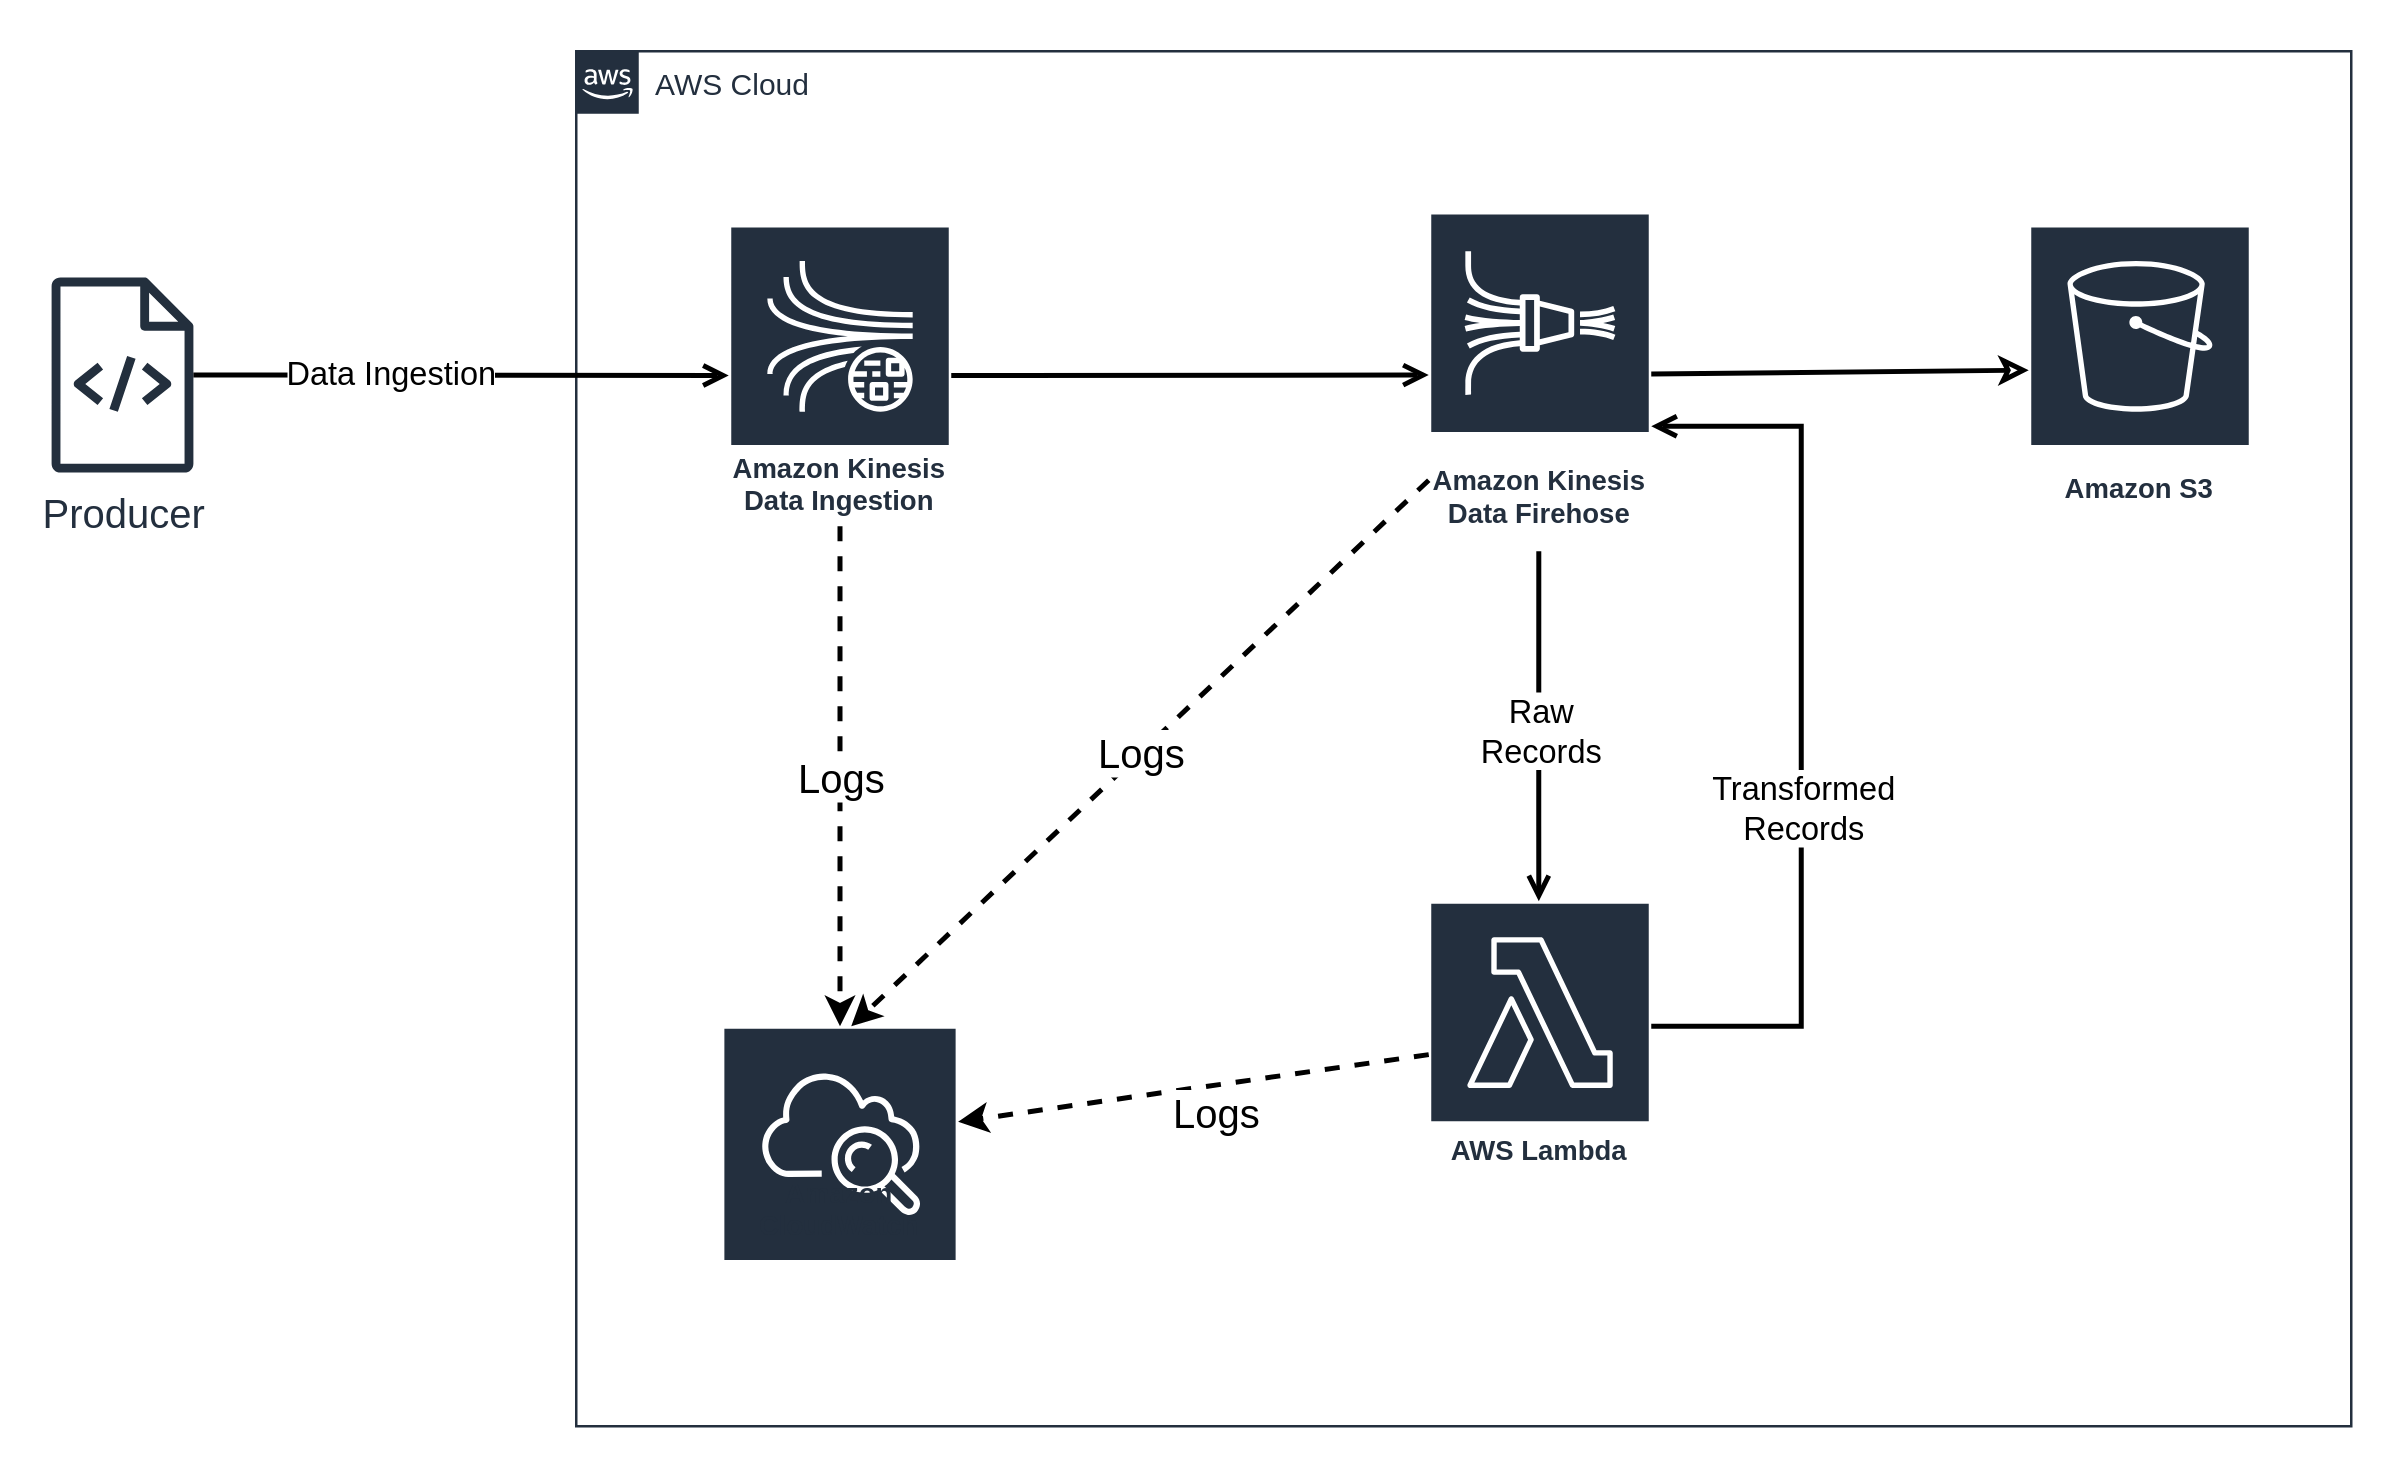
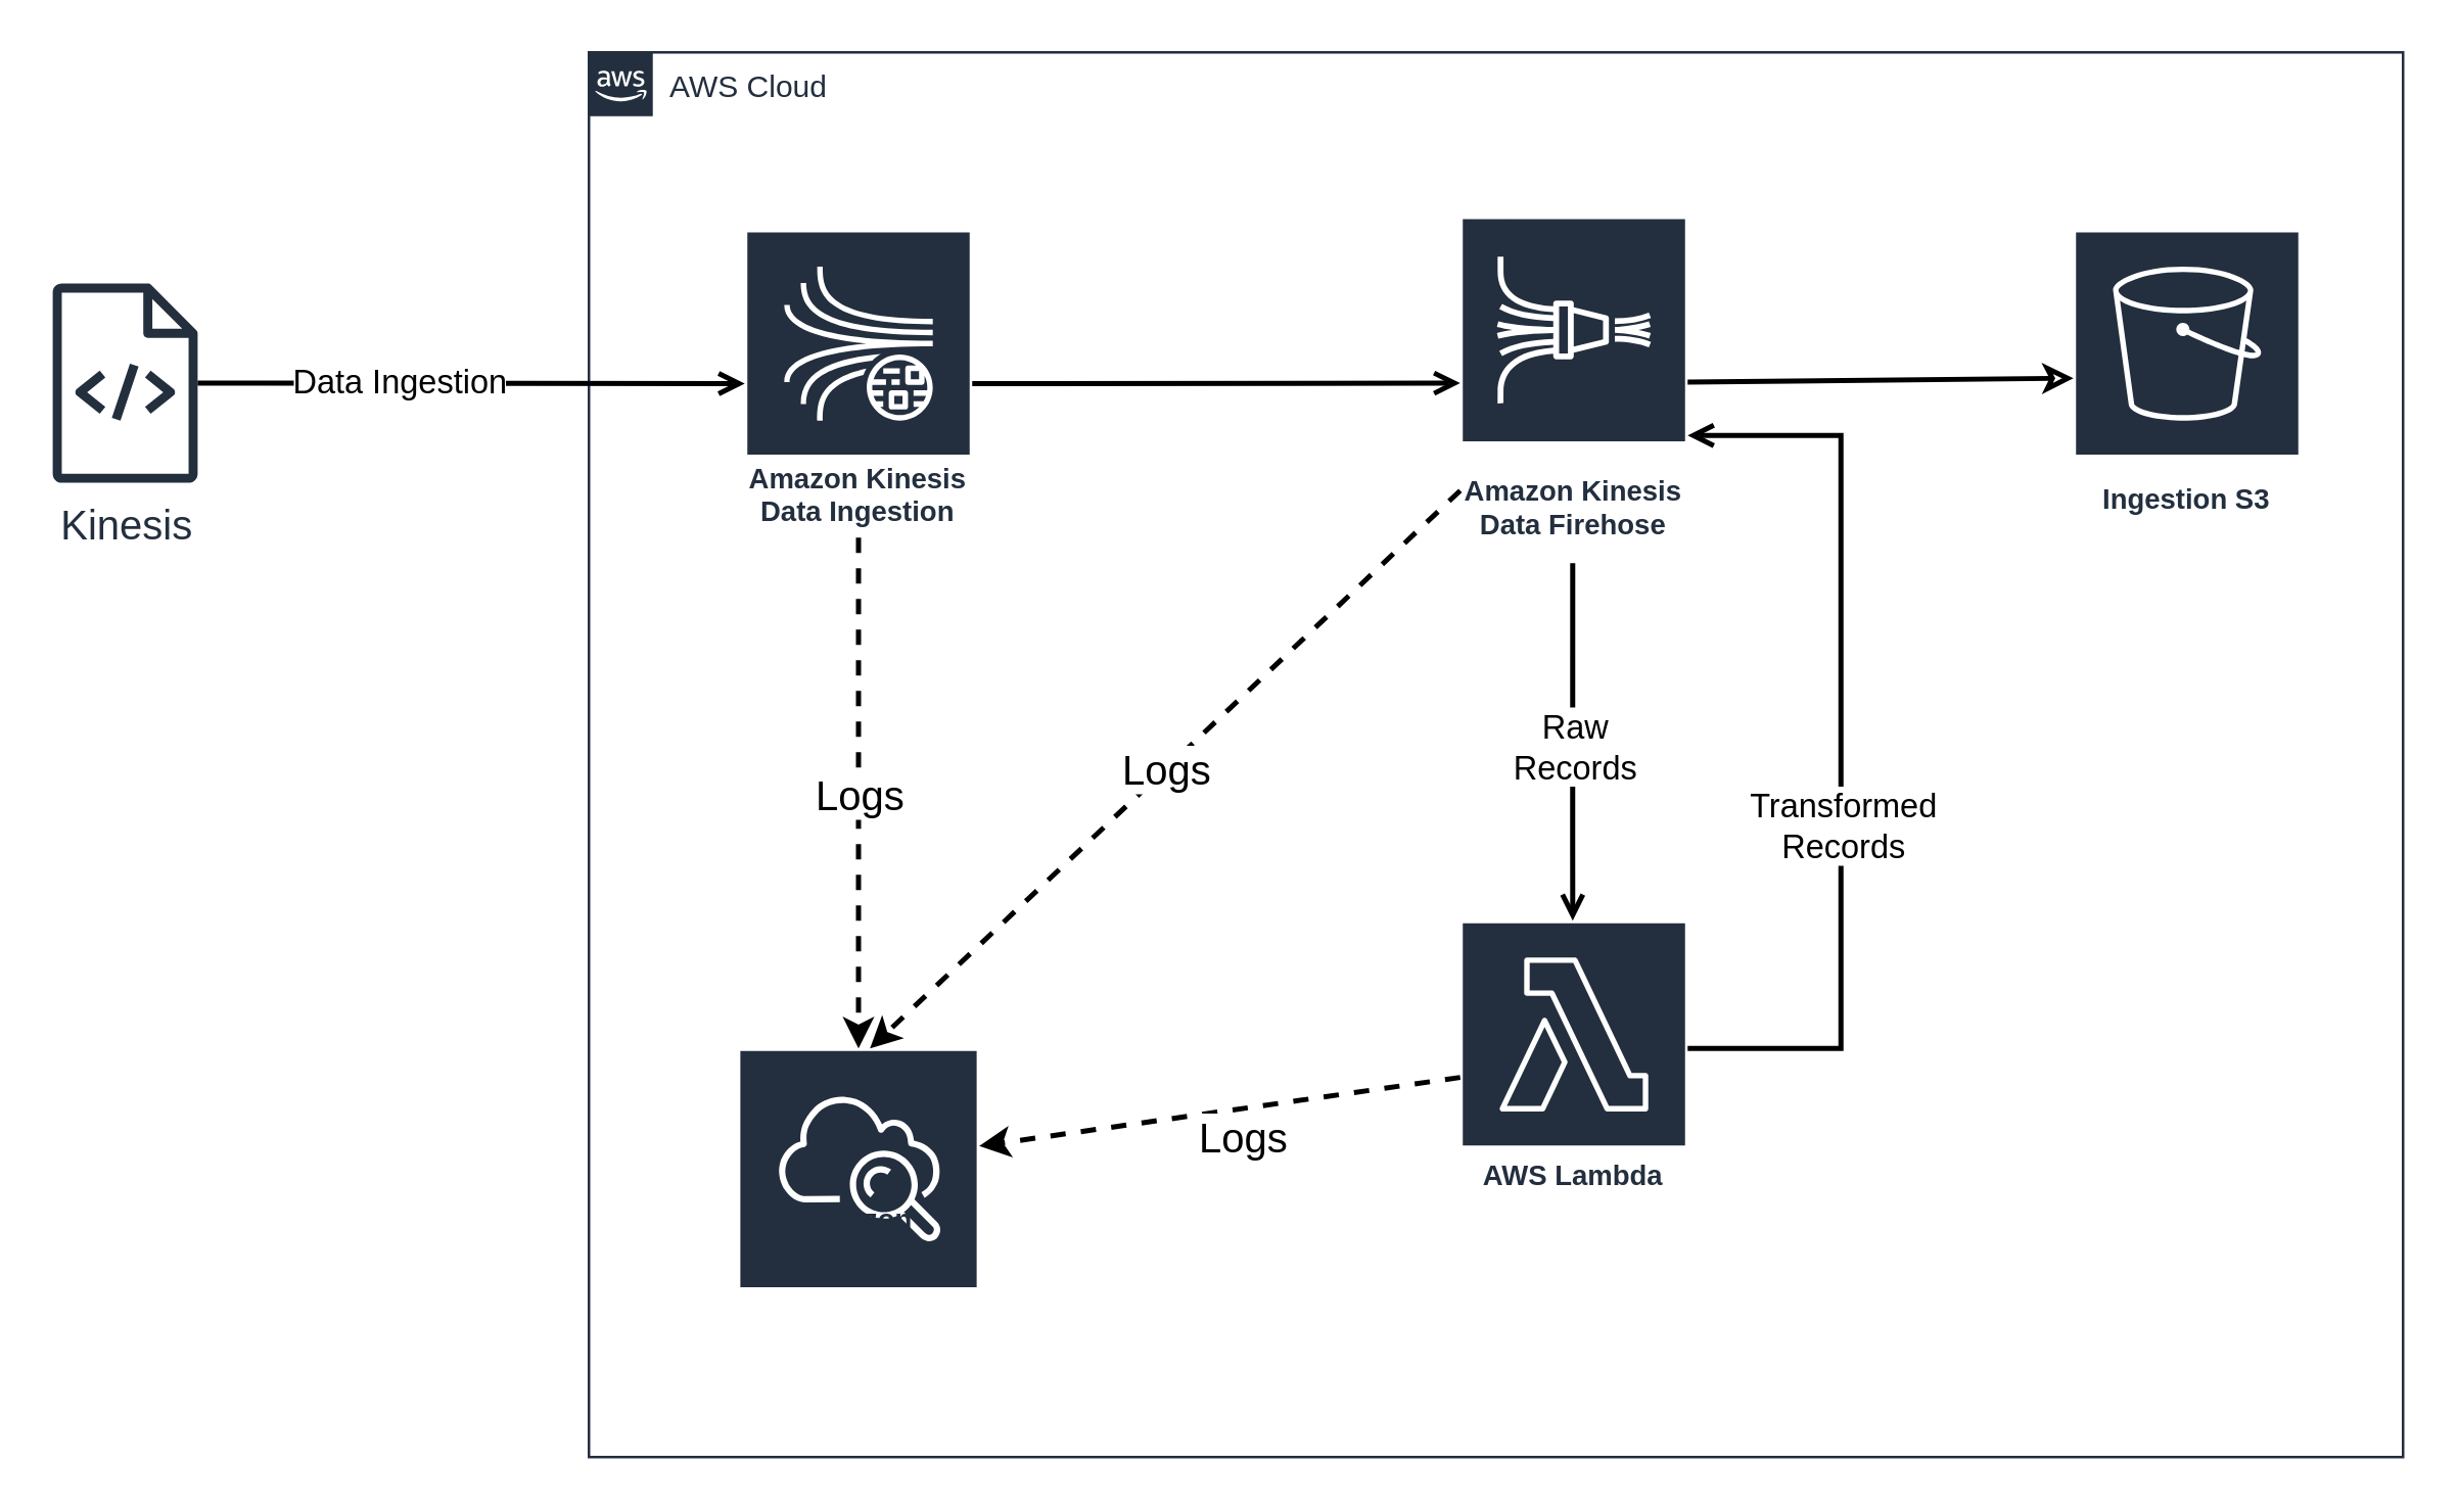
- <mxCell id="6" value="Amazon S3" style="sketch=0;outlineConnect=0;fontColor=#232F3E;gradientColor=none;strokeColor=#ffffff;fillColor=#232F3E;dashed=0;verticalLabelPosition=middle;verticalAlign=bottom;align=center;html=1;whiteSpace=wrap;fontSize=11;fontStyle=1;spacing=3;shape=mxgraph.aws4.productIcon;prIcon=mxgraph.aws4.s3;labelBorderColor=none;" vertex="1" parent="2"><mxGeometry x="581" y="69.5" width="89" height="115.25" as="geometry" /></mxCell>
+ <mxCell id="6" value="Ingestion S3" style="sketch=0;outlineConnect=0;fontColor=#232F3E;gradientColor=none;strokeColor=#ffffff;fillColor=#232F3E;dashed=0;verticalLabelPosition=middle;verticalAlign=bottom;align=center;html=1;whiteSpace=wrap;fontSize=11;fontStyle=1;spacing=3;shape=mxgraph.aws4.productIcon;prIcon=mxgraph.aws4.s3;labelBorderColor=none;" vertex="1" parent="2"><mxGeometry x="581" y="69.5" width="89" height="115.25" as="geometry" /></mxCell>
- <mxCell id="20" value="&lt;font style=&quot;font-size: 16px;&quot;&gt;Producer&lt;/font&gt;" style="sketch=0;outlineConnect=0;fontColor=#232F3E;gradientColor=none;fillColor=#232F3D;strokeColor=none;dashed=0;verticalLabelPosition=bottom;verticalAlign=top;align=center;html=1;fontSize=12;fontStyle=0;aspect=fixed;pointerEvents=1;shape=mxgraph.aws4.source_code;" vertex="1" parent="1"><mxGeometry x="20" y="110.5" width="57" height="78" as="geometry" /></mxCell>
+ <mxCell id="20" value="&lt;font style=&quot;font-size: 16px;&quot;&gt;Kinesis&lt;/font&gt;" style="sketch=0;outlineConnect=0;fontColor=#232F3E;gradientColor=none;fillColor=#232F3D;strokeColor=none;dashed=0;verticalLabelPosition=bottom;verticalAlign=top;align=center;html=1;fontSize=12;fontStyle=0;aspect=fixed;pointerEvents=1;shape=mxgraph.aws4.source_code;" vertex="1" parent="1"><mxGeometry x="20" y="110.5" width="57" height="78" as="geometry" /></mxCell>
